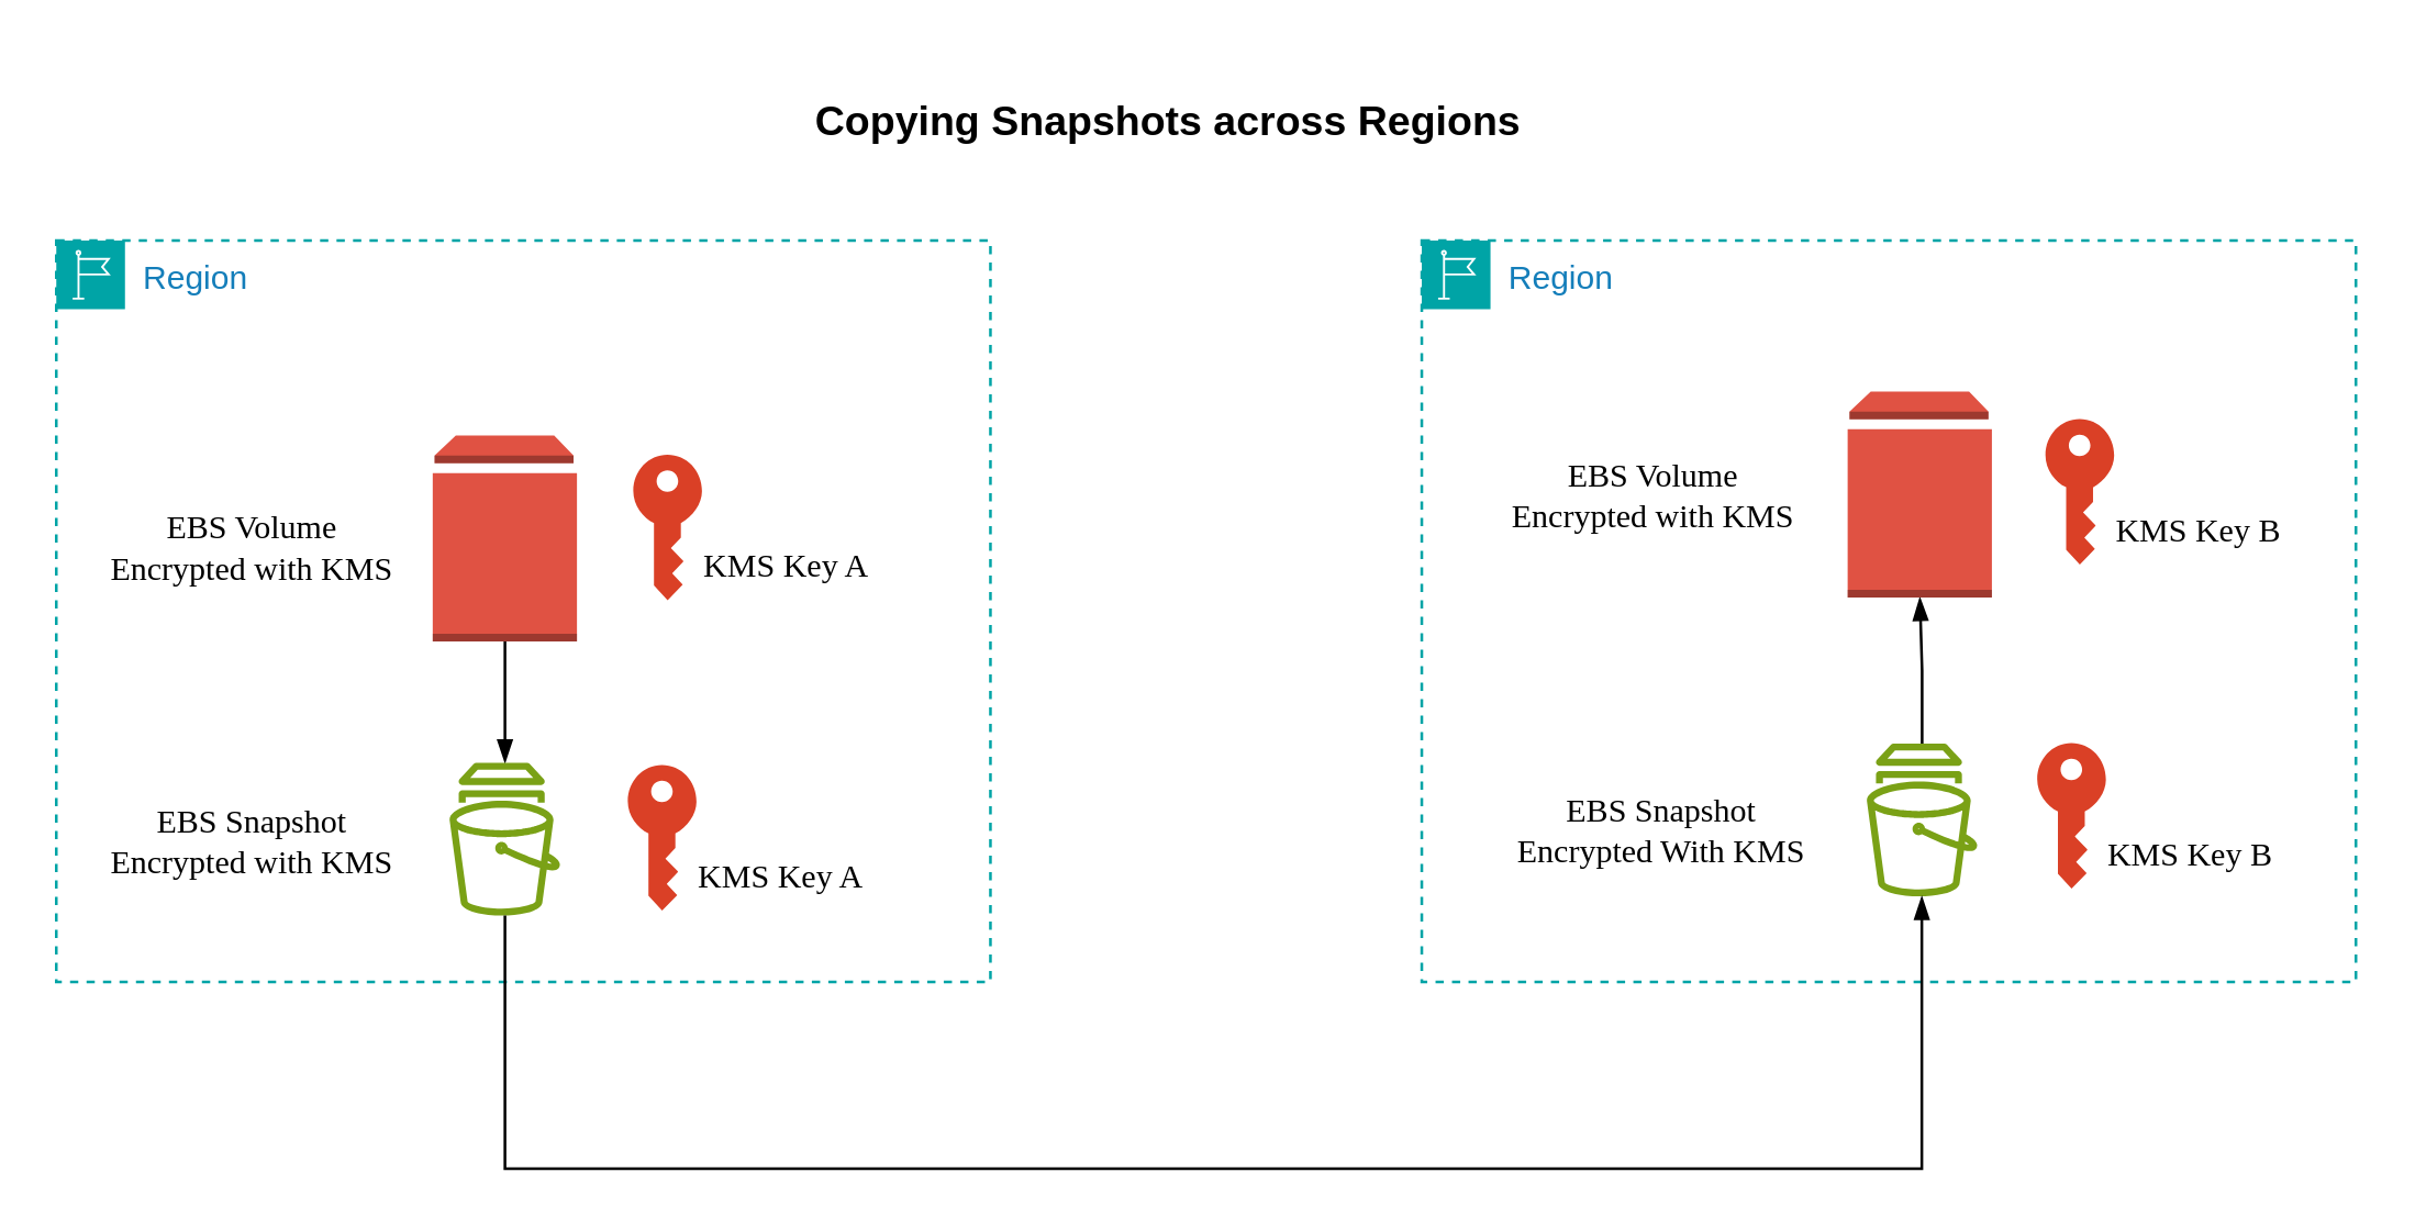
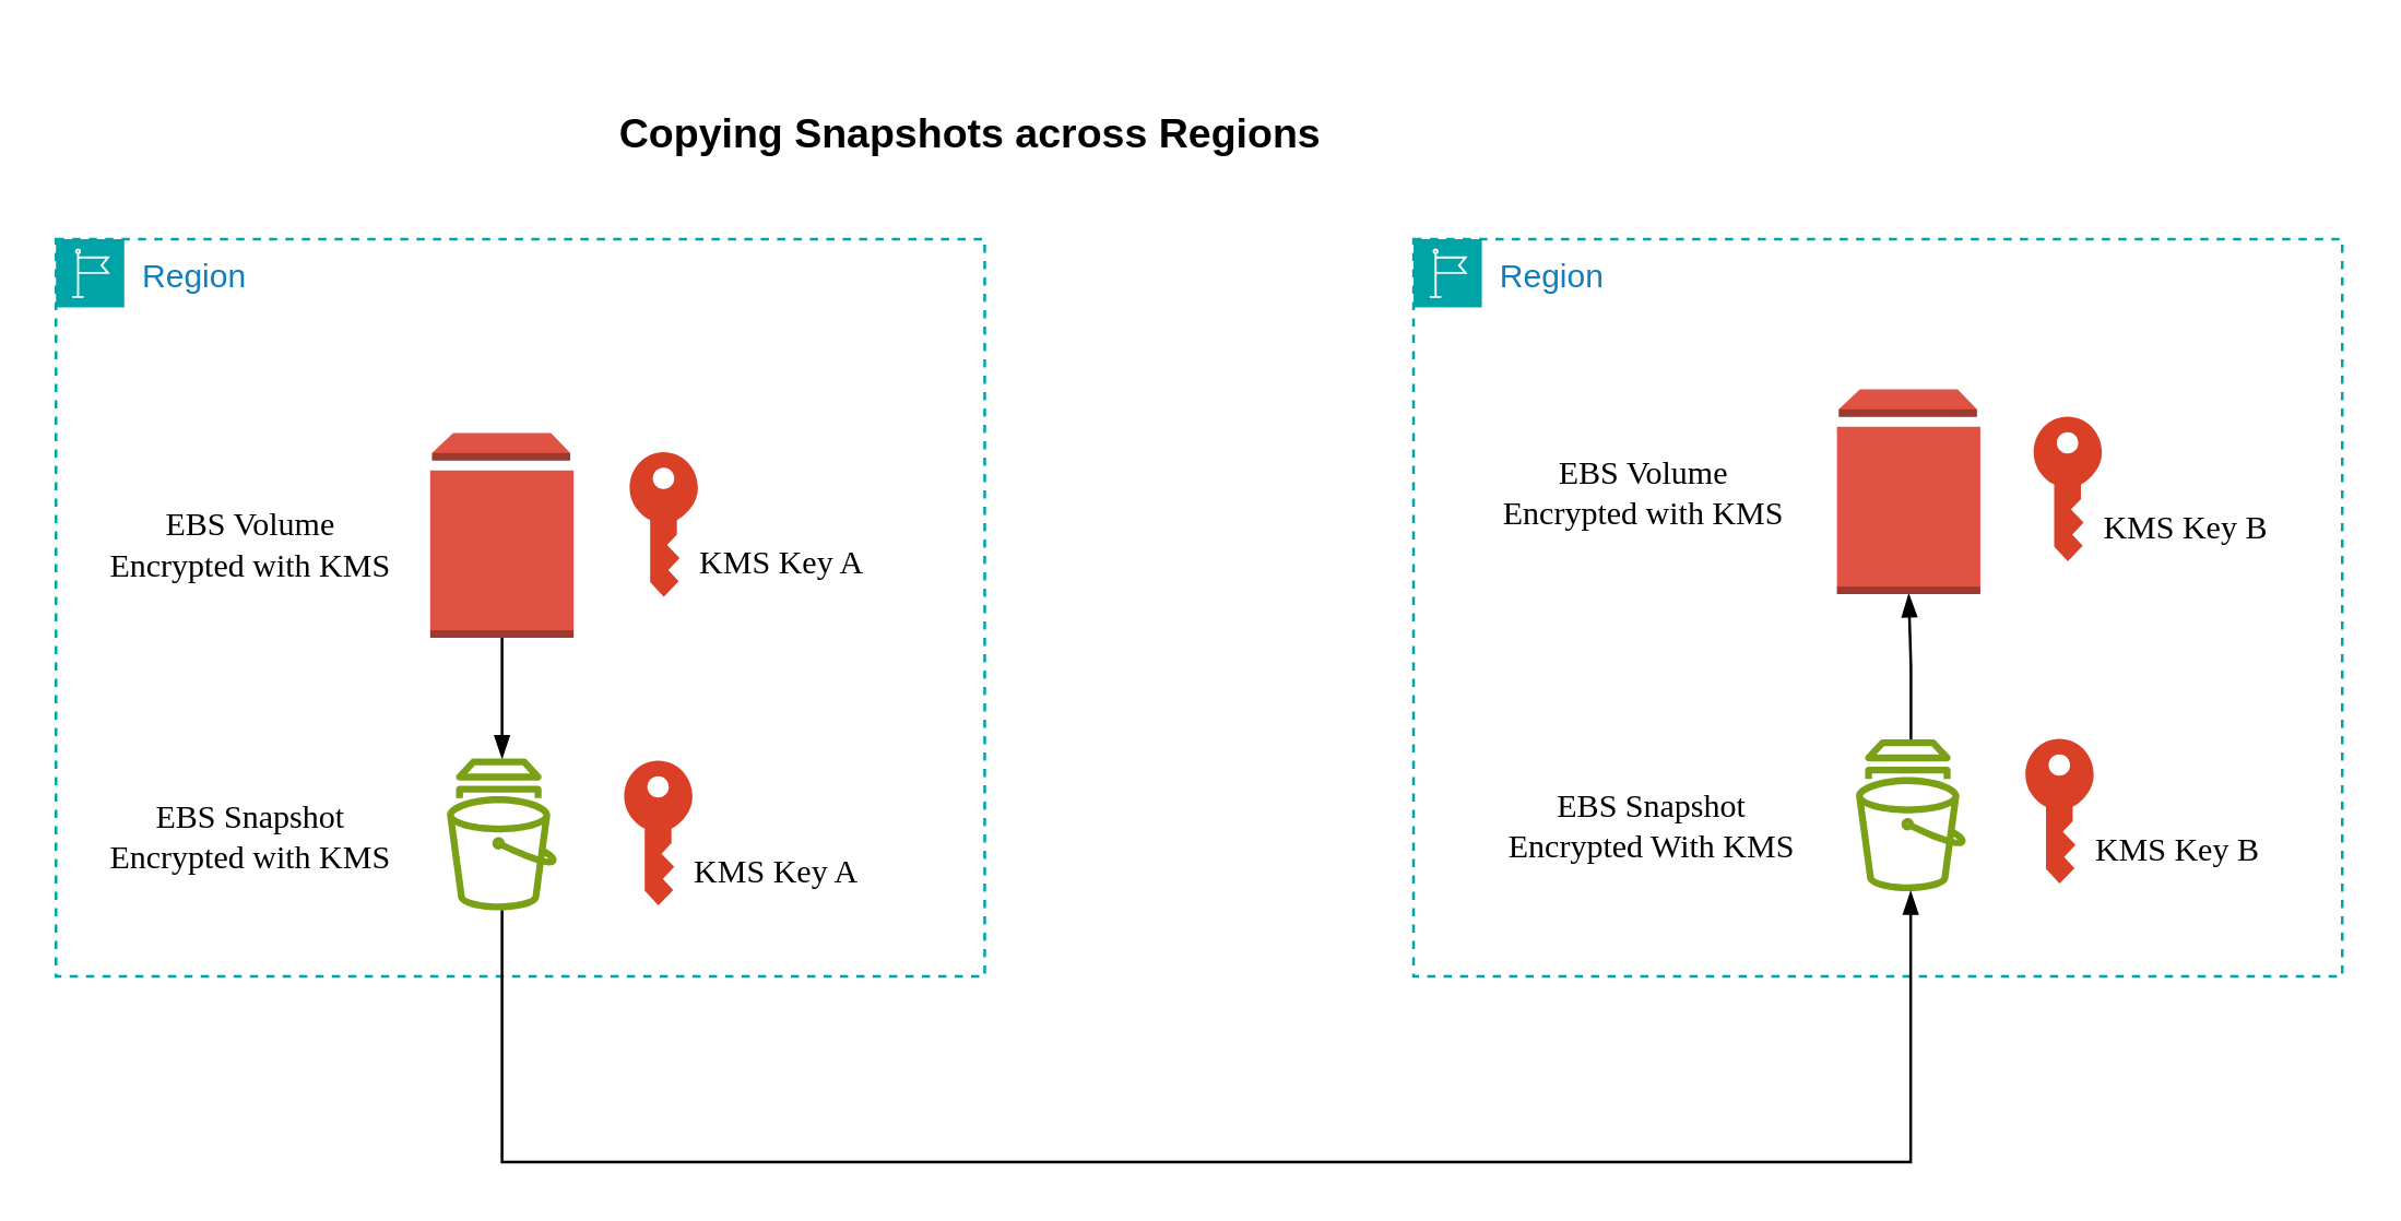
- <mxCell id="23" value="Copying Snapshots across Regions" style="text;html=1;strokeColor=none;fillColor=none;align=center;verticalAlign=middle;whiteSpace=wrap;rounded=0;fontSize=15;fontStyle=1" vertex="1" parent="1"><mxGeometry x="281" y="20" width="288" height="46" as="geometry" /></mxCell>
+ <mxCell id="23" value="Copying Snapshots across Regions" style="text;html=1;strokeColor=none;fillColor=none;align=center;verticalAlign=middle;whiteSpace=wrap;rounded=0;fontSize=15;fontStyle=1" vertex="1" parent="1"><mxGeometry x="211" y="25" width="288" height="46" as="geometry" /></mxCell>
